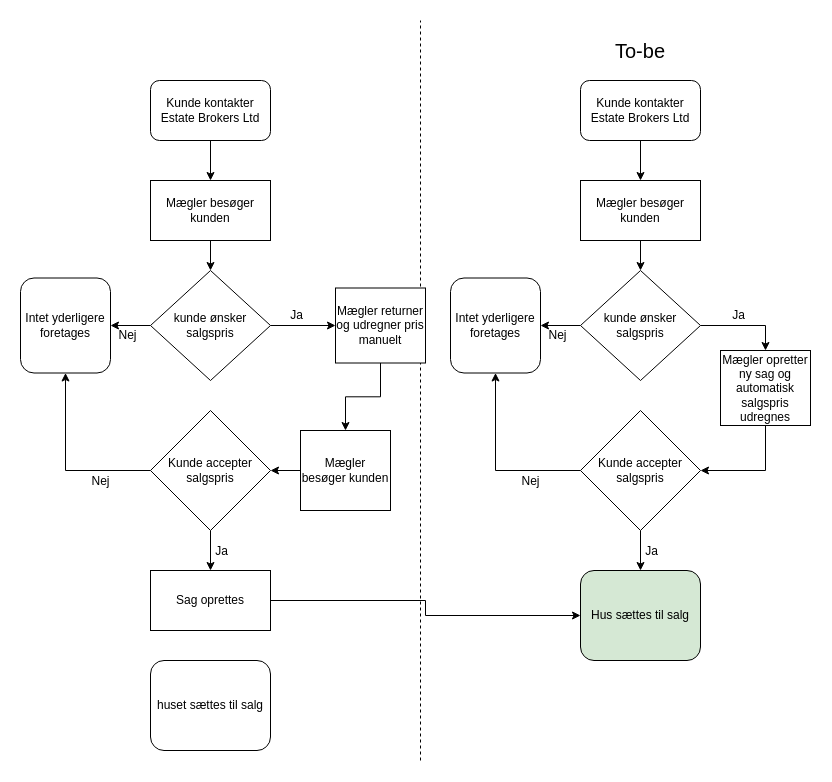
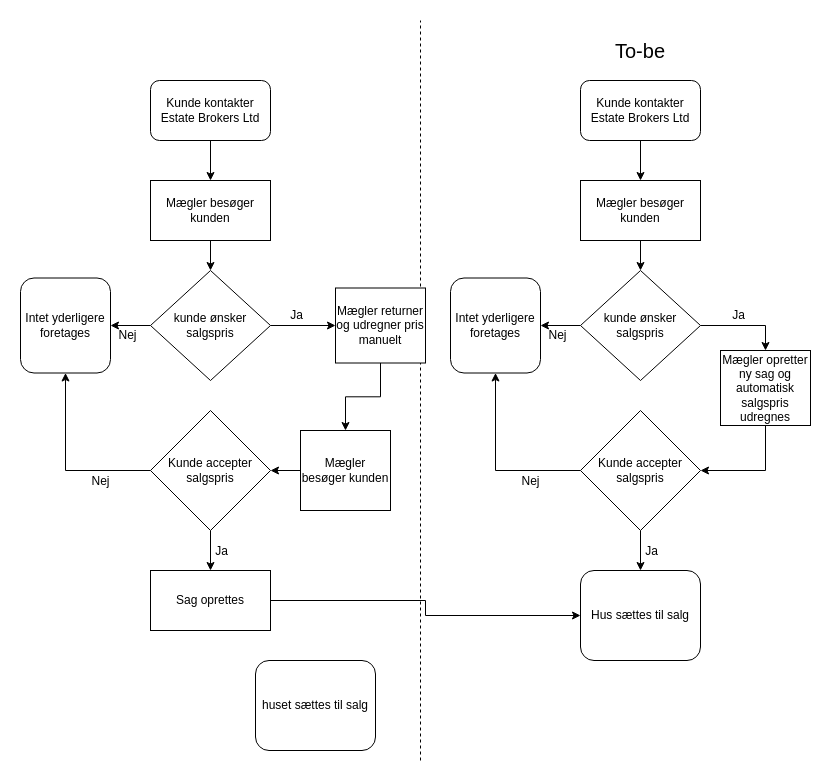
- <mxCell id="39" value="Hus sættes til salg" style="whiteSpace=wrap;html=1;perimeterSpacing=0;rounded=1;fillColor=#d5e8d4;" vertex="1" parent="1"><mxGeometry x="580" y="570" width="120" height="90" as="geometry" /></mxCell>
+ <mxCell id="39" value="Hus sættes til salg" style="whiteSpace=wrap;html=1;perimeterSpacing=0;rounded=1;" vertex="1" parent="1"><mxGeometry x="580" y="570" width="120" height="90" as="geometry" /></mxCell>
- <mxCell id="21" value="huset sættes til salg" style="whiteSpace=wrap;html=1;perimeterSpacing=0;rounded=1;" vertex="1" parent="1"><mxGeometry x="150" y="660" width="120" height="90" as="geometry" /></mxCell>
+ <mxCell id="21" value="huset sættes til salg" style="whiteSpace=wrap;html=1;perimeterSpacing=0;rounded=1;" vertex="1" parent="1"><mxGeometry x="255" y="660" width="120" height="90" as="geometry" /></mxCell>
